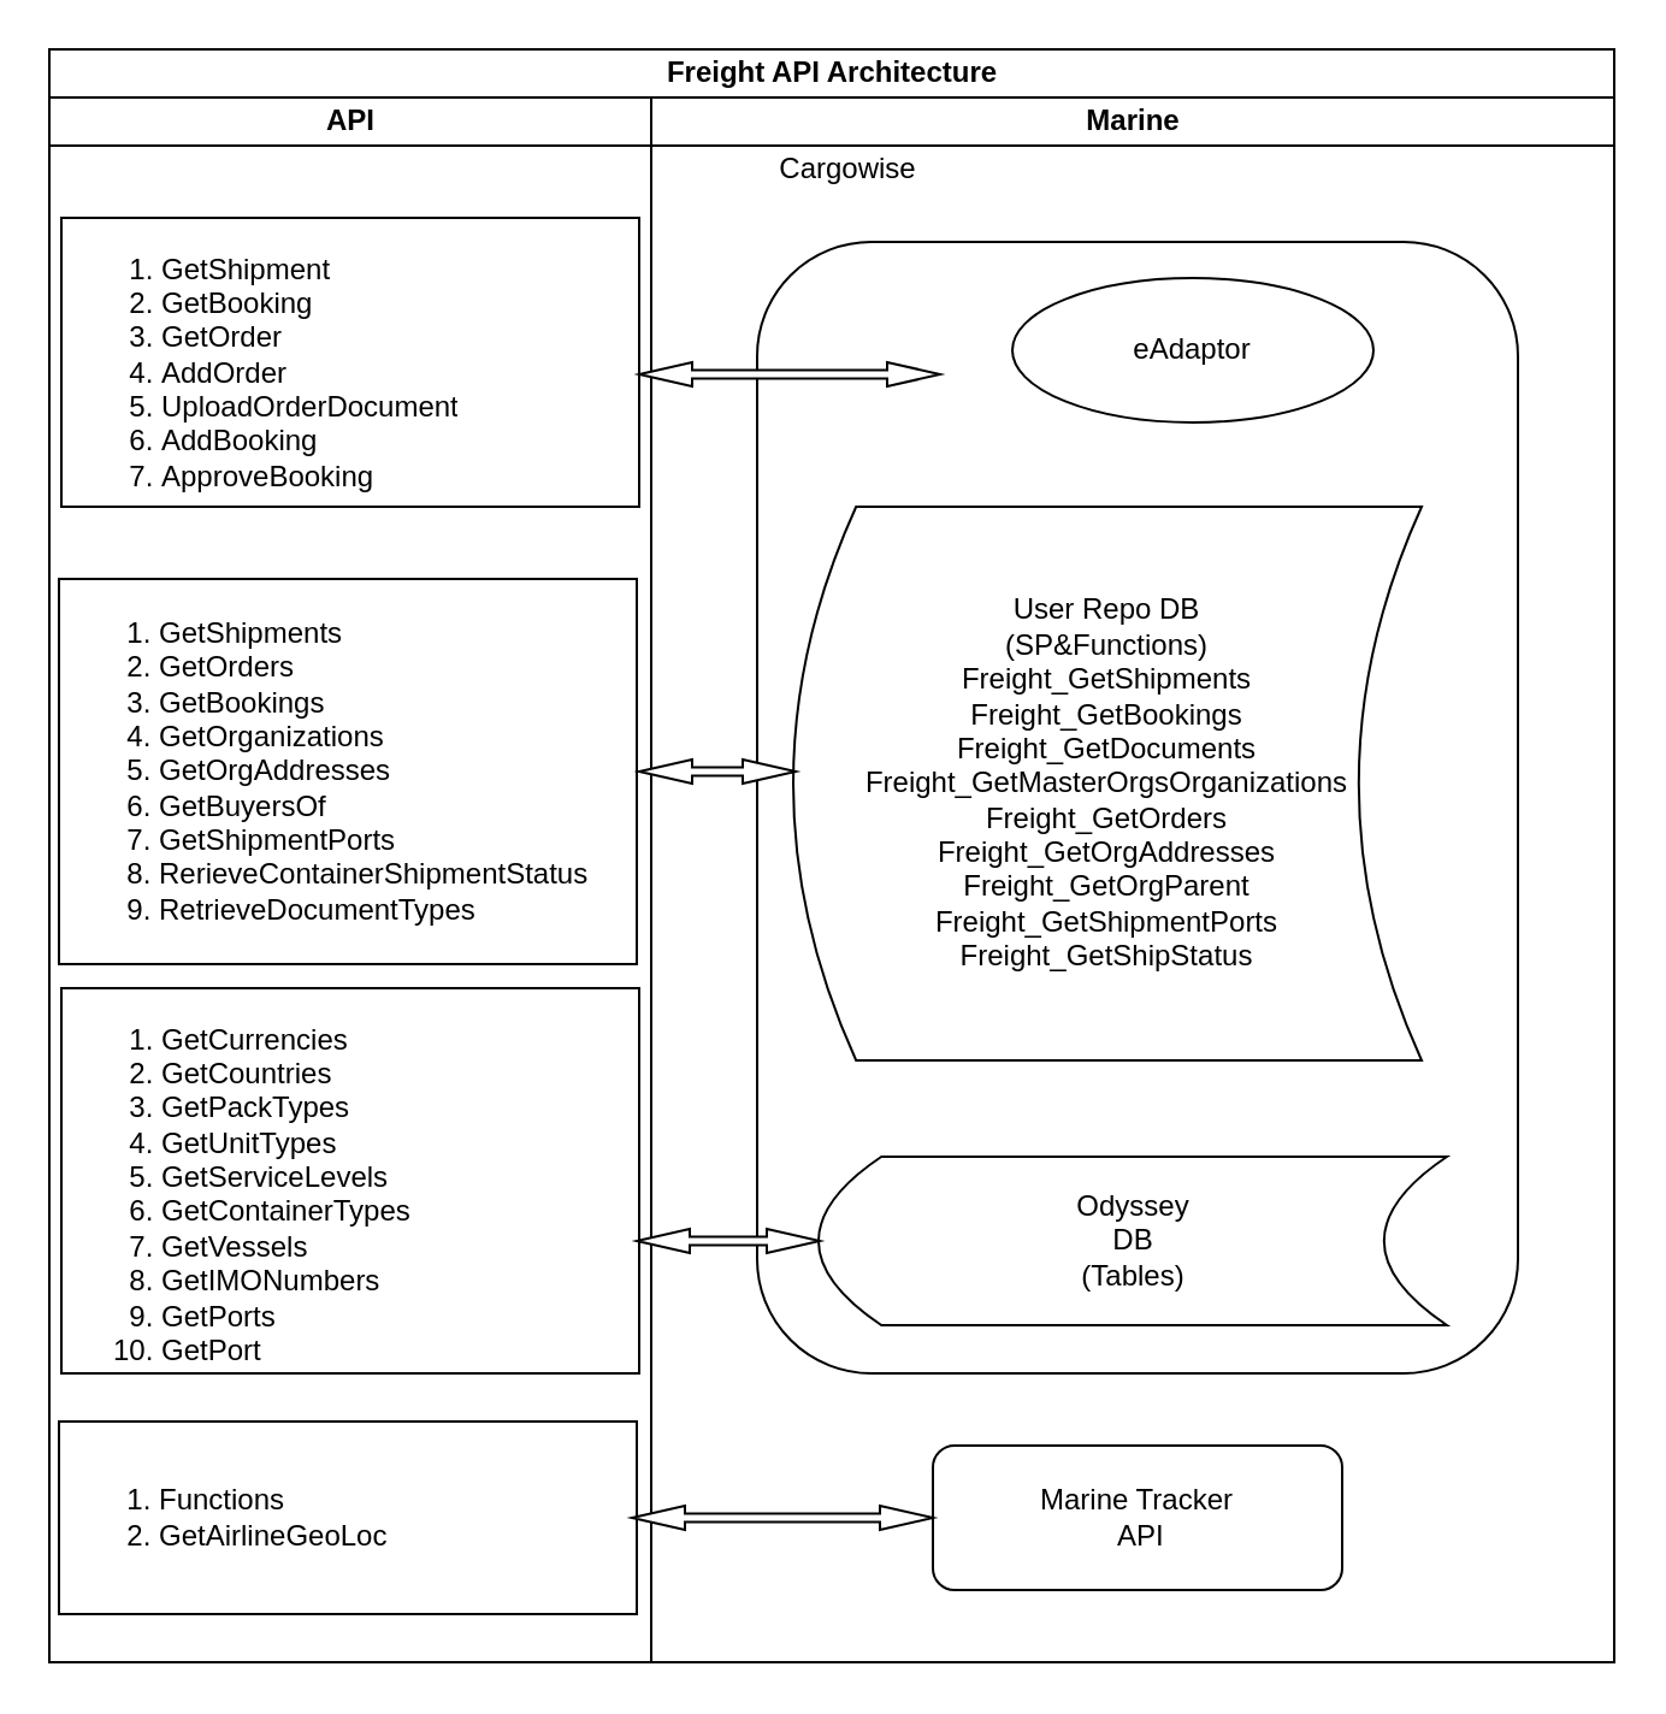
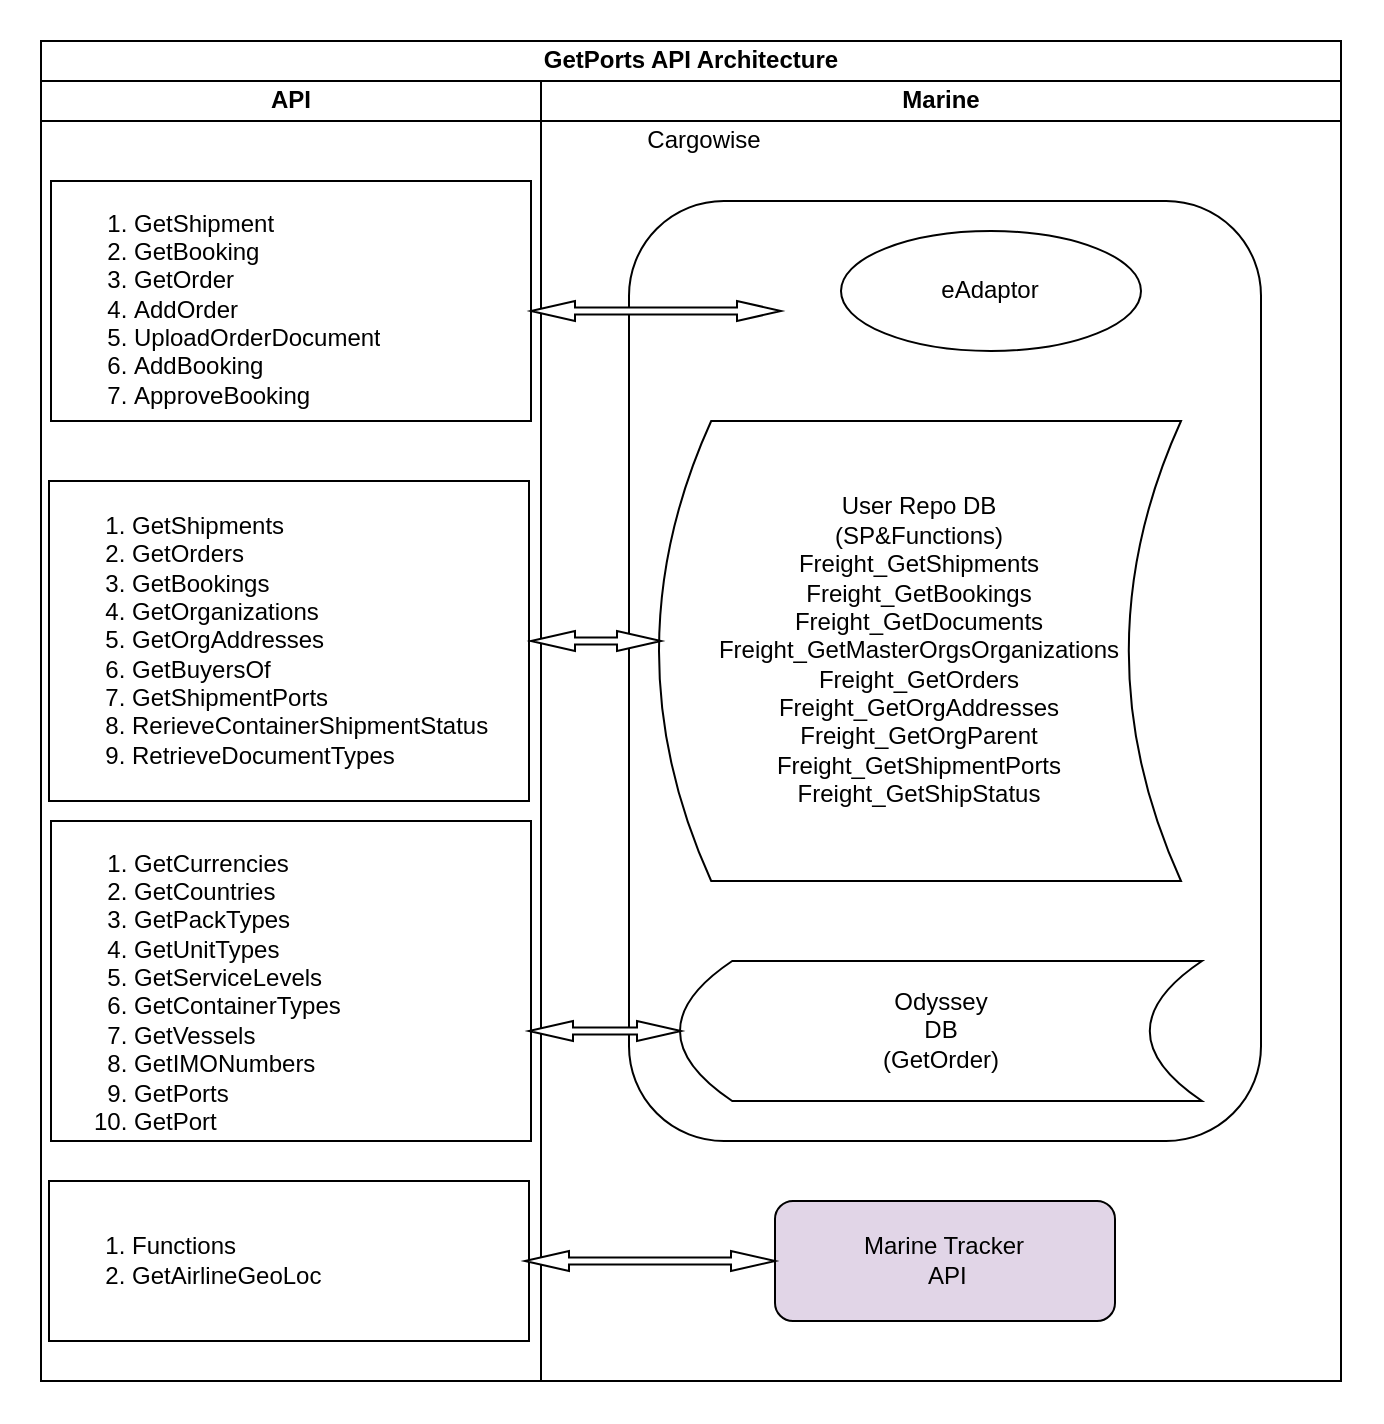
- <mxCell id="2" value="Freight API Architecture" style="swimlane;html=1;childLayout=stackLayout;resizeParent=1;resizeParentMax=0;startSize=20;" parent="1" vertex="1"><mxGeometry x="20" y="20" width="650" height="670" as="geometry"><mxRectangle x="20" y="410" width="60" height="20" as="alternateBounds" /></mxGeometry></mxCell>
+ <mxCell id="2" value="GetPorts API Architecture" style="swimlane;html=1;childLayout=stackLayout;resizeParent=1;resizeParentMax=0;startSize=20;" parent="1" vertex="1"><mxGeometry x="20" y="20" width="650" height="670" as="geometry"><mxRectangle x="20" y="410" width="60" height="20" as="alternateBounds" /></mxGeometry></mxCell>
- <mxCell id="10" value="Odyssey &lt;br&gt;DB&lt;br&gt;(Tables)" style="shape=dataStorage;whiteSpace=wrap;html=1;" parent="8" vertex="1"><mxGeometry x="69.5" y="440" width="261" height="70" as="geometry" /></mxCell>
+ <mxCell id="10" value="Odyssey &lt;br&gt;DB&lt;br&gt;(GetOrder)" style="shape=dataStorage;whiteSpace=wrap;html=1;" parent="8" vertex="1"><mxGeometry x="69.5" y="440" width="261" height="70" as="geometry" /></mxCell>
- <mxCell id="14" value="Marine Tracker&lt;br&gt;&amp;nbsp;API" style="rounded=1;whiteSpace=wrap;html=1;strokeColor=#000000;" vertex="1" parent="8"><mxGeometry x="117" y="560" width="170" height="60" as="geometry" /></mxCell>
+ <mxCell id="14" value="Marine Tracker&lt;br&gt;&amp;nbsp;API" style="rounded=1;whiteSpace=wrap;html=1;strokeColor=#000000;fillColor=#e1d5e7;" vertex="1" parent="8"><mxGeometry x="117" y="560" width="170" height="60" as="geometry" /></mxCell>
